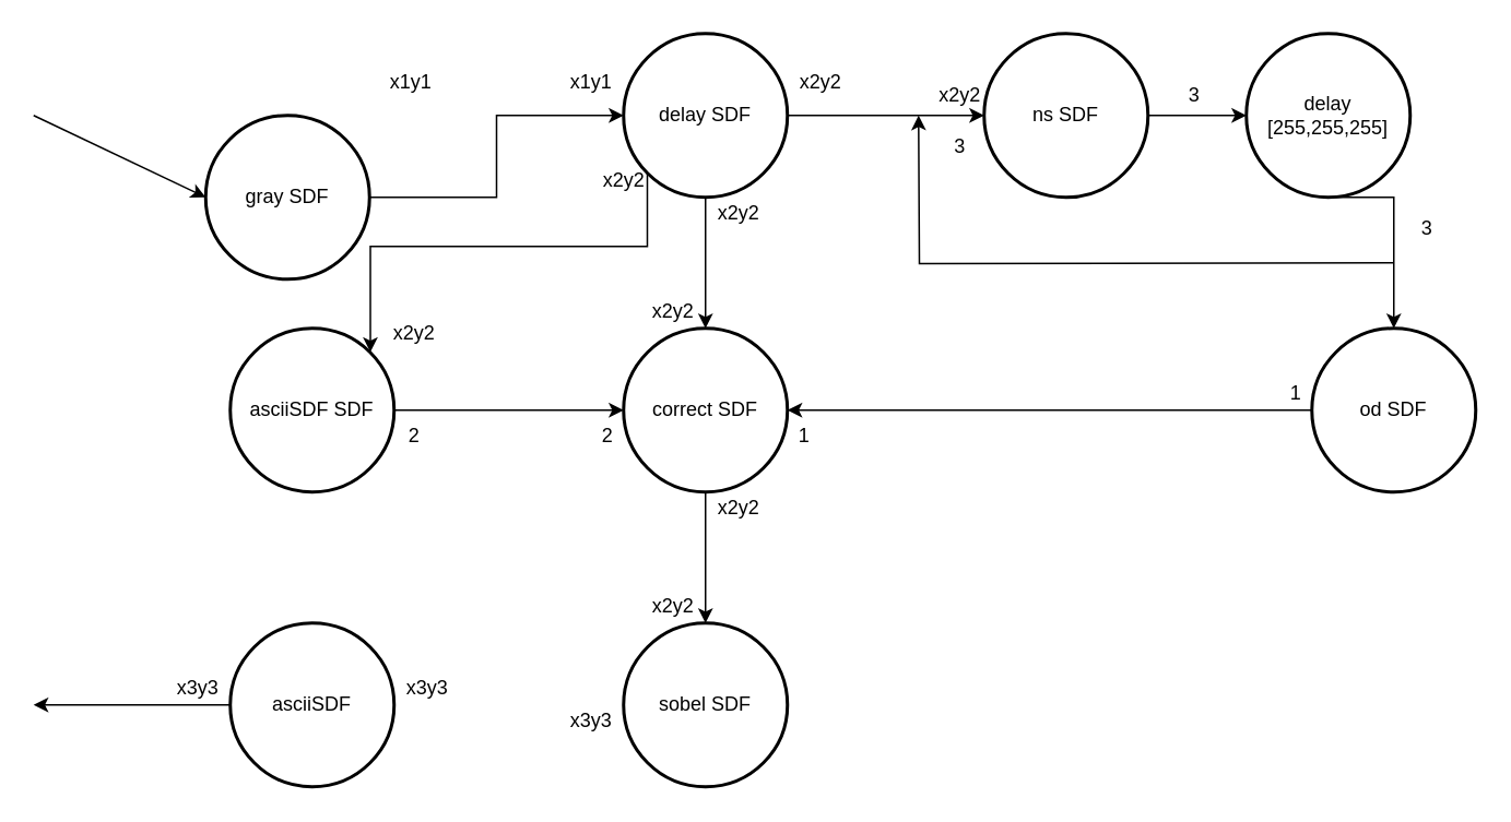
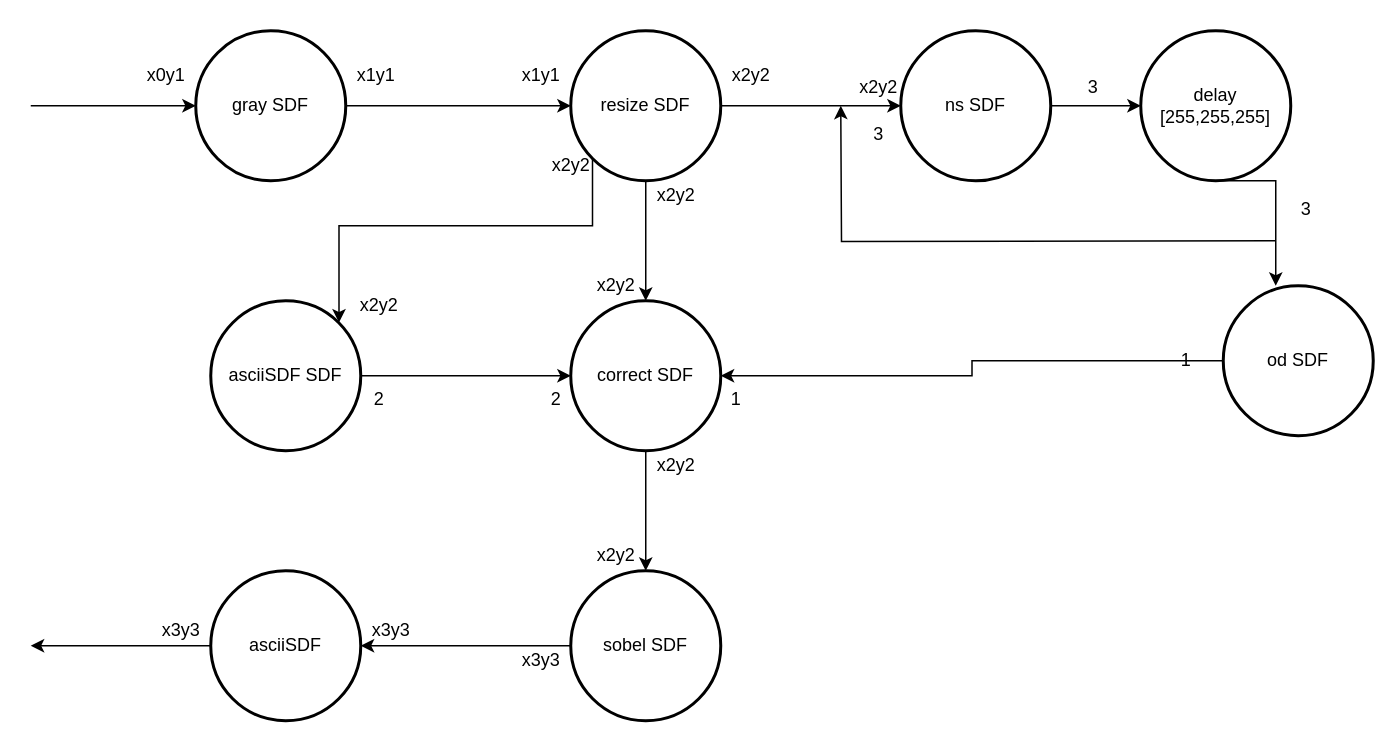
+ <mxCell id="24" value="x0y1" style="text;html=1;align=center;verticalAlign=middle;resizable=0;points=[];autosize=1;" vertex="1" parent="1"><mxGeometry x="90" y="40" width="40" height="20" as="geometry" /></mxCell>
- <mxCell id="7" value="delay SDF" style="strokeWidth=2;html=1;shape=mxgraph.flowchart.start_2;whiteSpace=wrap;" vertex="1" parent="1"><mxGeometry x="380" y="20" width="100" height="100" as="geometry" /></mxCell>
+ <mxCell id="7" value="resize SDF" style="strokeWidth=2;html=1;shape=mxgraph.flowchart.start_2;whiteSpace=wrap;" vertex="1" parent="1"><mxGeometry x="380" y="20" width="100" height="100" as="geometry" /></mxCell>
- <mxCell id="3" value="gray SDF" style="strokeWidth=2;html=1;shape=mxgraph.flowchart.start_2;whiteSpace=wrap;" vertex="1" parent="1"><mxGeometry x="125" y="70" width="100" height="100" as="geometry" /></mxCell>
+ <mxCell id="3" value="gray SDF" style="strokeWidth=2;html=1;shape=mxgraph.flowchart.start_2;whiteSpace=wrap;" vertex="1" parent="1"><mxGeometry x="130" y="20" width="100" height="100" as="geometry" /></mxCell>
- <mxCell id="20" value="od SDF" style="strokeWidth=2;html=1;shape=mxgraph.flowchart.start_2;whiteSpace=wrap;" vertex="1" parent="1"><mxGeometry x="800" y="200" width="100" height="100" as="geometry" /></mxCell>
+ <mxCell id="20" value="od SDF" style="strokeWidth=2;html=1;shape=mxgraph.flowchart.start_2;whiteSpace=wrap;" vertex="1" parent="1"><mxGeometry x="815" y="190" width="100" height="100" as="geometry" /></mxCell>
+ <mxCell id="10" style="edgeStyle=orthogonalEdgeStyle;rounded=0;orthogonalLoop=1;jettySize=auto;html=1;exitX=0;exitY=0.5;exitDx=0;exitDy=0;exitPerimeter=0;entryX=1;entryY=0.5;entryDx=0;entryDy=0;entryPerimeter=0;" edge="1" parent="1" source="11" target="13"><mxGeometry relative="1" as="geometry" /></mxCell>
